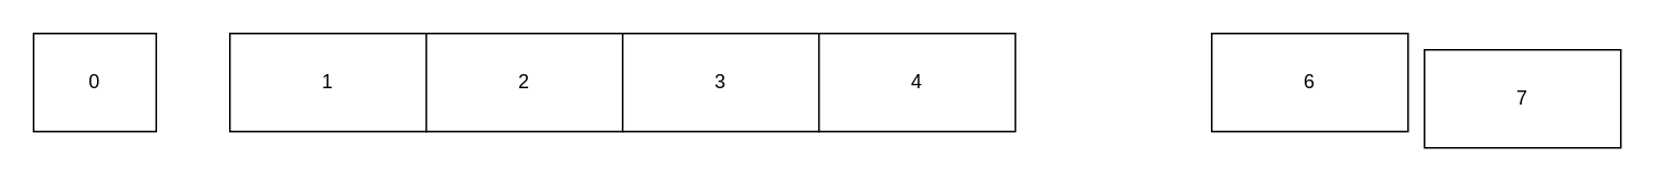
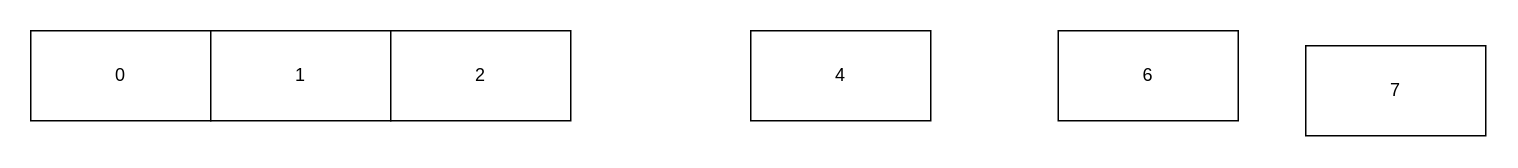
- <mxCell id="2" value="0" style="rounded=0;whiteSpace=wrap;html=1;" vertex="1" parent="1"><mxGeometry x="20" y="20" width="75" height="60" as="geometry" /></mxCell>
+ <mxCell id="2" value="0" style="rounded=0;whiteSpace=wrap;html=1;" vertex="1" parent="1"><mxGeometry x="20" y="20" width="120" height="60" as="geometry" /></mxCell>
- <mxCell id="5" value="3" style="rounded=0;whiteSpace=wrap;html=1;" vertex="1" parent="1"><mxGeometry x="380" y="20" width="120" height="60" as="geometry" /></mxCell>
- <mxCell id="7" value="6" style="rounded=0;whiteSpace=wrap;html=1;" vertex="1" parent="1"><mxGeometry x="740" y="20" width="120" height="60" as="geometry" /></mxCell>
+ <mxCell id="7" value="6" style="rounded=0;whiteSpace=wrap;html=1;" vertex="1" parent="1"><mxGeometry x="705" y="20" width="120" height="60" as="geometry" /></mxCell>
